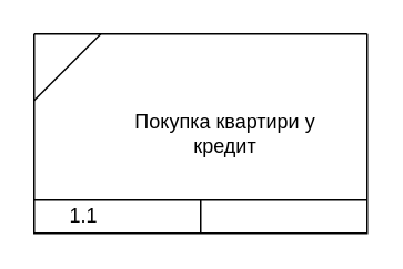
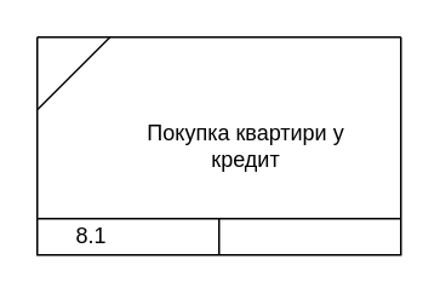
- <mxCell id="6" value="1.1" style="text;html=1;strokeColor=none;fillColor=none;align=center;verticalAlign=middle;whiteSpace=wrap;rounded=0;" vertex="1" parent="3"><mxGeometry y="100" width="60" height="20" as="geometry" /></mxCell>
+ <mxCell id="6" value="8.1" style="text;html=1;strokeColor=none;fillColor=none;align=center;verticalAlign=middle;whiteSpace=wrap;rounded=0;" vertex="1" parent="3"><mxGeometry y="100" width="60" height="20" as="geometry" /></mxCell>
